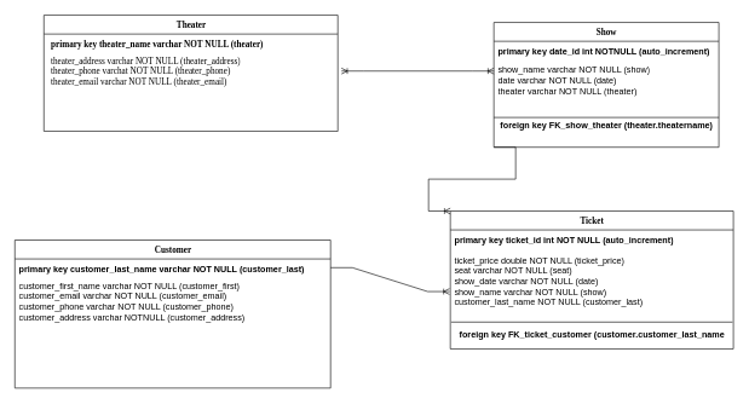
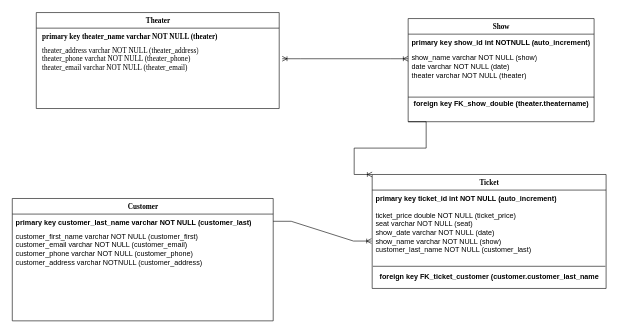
- <mxCell id="14" value="&lt;b&gt;primary key date_id int NOTNULL (auto_increment)&lt;/b&gt;" style="text;html=1;strokeColor=none;fillColor=none;align=left;verticalAlign=top;spacingLeft=4;spacingRight=4;whiteSpace=wrap;overflow=hidden;rotatable=0;points=[[0,0.5],[1,0.5]];portConstraint=eastwest;" parent="13" vertex="1"><mxGeometry y="26" width="310" height="26" as="geometry" /></mxCell>
+ <mxCell id="14" value="&lt;b&gt;primary key show_id int NOTNULL (auto_increment)&lt;/b&gt;" style="text;html=1;strokeColor=none;fillColor=none;align=left;verticalAlign=top;spacingLeft=4;spacingRight=4;whiteSpace=wrap;overflow=hidden;rotatable=0;points=[[0,0.5],[1,0.5]];portConstraint=eastwest;" parent="13" vertex="1"><mxGeometry y="26" width="310" height="26" as="geometry" /></mxCell>
- <mxCell id="17" value="&lt;b&gt;foreign key FK_show_theater (theater.theatername)&lt;/b&gt;" style="text;html=1;resizable=0;autosize=1;align=center;verticalAlign=middle;points=[];fillColor=none;strokeColor=none;rounded=0;" vertex="1" parent="13"><mxGeometry y="132" width="310" height="20" as="geometry" /></mxCell>
+ <mxCell id="17" value="&lt;b&gt;foreign key FK_show_double (theater.theatername)&lt;/b&gt;" style="text;html=1;resizable=0;autosize=1;align=center;verticalAlign=middle;points=[];fillColor=none;strokeColor=none;rounded=0;" vertex="1" parent="13"><mxGeometry y="132" width="310" height="20" as="geometry" /></mxCell>
